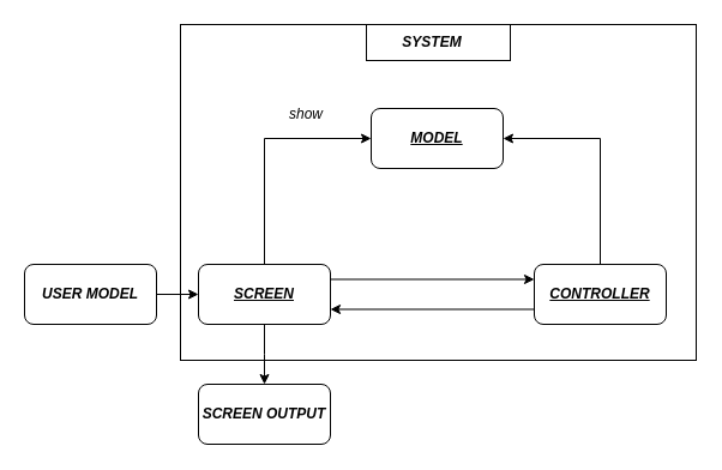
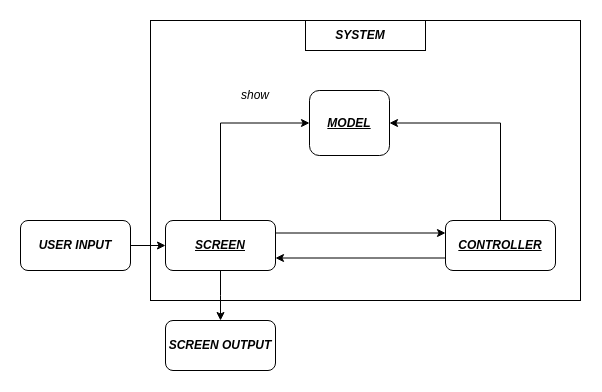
- <mxCell id="6" value="&lt;b&gt;&lt;i&gt;&lt;u&gt;MODEL&lt;/u&gt;&lt;/i&gt;&lt;/b&gt;" style="rounded=1;whiteSpace=wrap;html=1;" vertex="1" parent="1"><mxGeometry x="309" y="90" width="110" height="50" as="geometry" /></mxCell>
+ <mxCell id="6" value="&lt;b&gt;&lt;i&gt;&lt;u&gt;MODEL&lt;/u&gt;&lt;/i&gt;&lt;/b&gt;" style="rounded=1;whiteSpace=wrap;html=1;" vertex="1" parent="1"><mxGeometry x="309" y="90" width="80" height="65" as="geometry" /></mxCell>
- <mxCell id="16" value="&lt;i&gt;&lt;b&gt;USER MODEL&lt;/b&gt;&lt;/i&gt;" style="rounded=1;whiteSpace=wrap;html=1;" vertex="1" parent="1"><mxGeometry x="20" y="220" width="110" height="50" as="geometry" /></mxCell>
+ <mxCell id="16" value="&lt;i&gt;&lt;b&gt;USER INPUT&lt;/b&gt;&lt;/i&gt;" style="rounded=1;whiteSpace=wrap;html=1;" vertex="1" parent="1"><mxGeometry x="20" y="220" width="110" height="50" as="geometry" /></mxCell>
